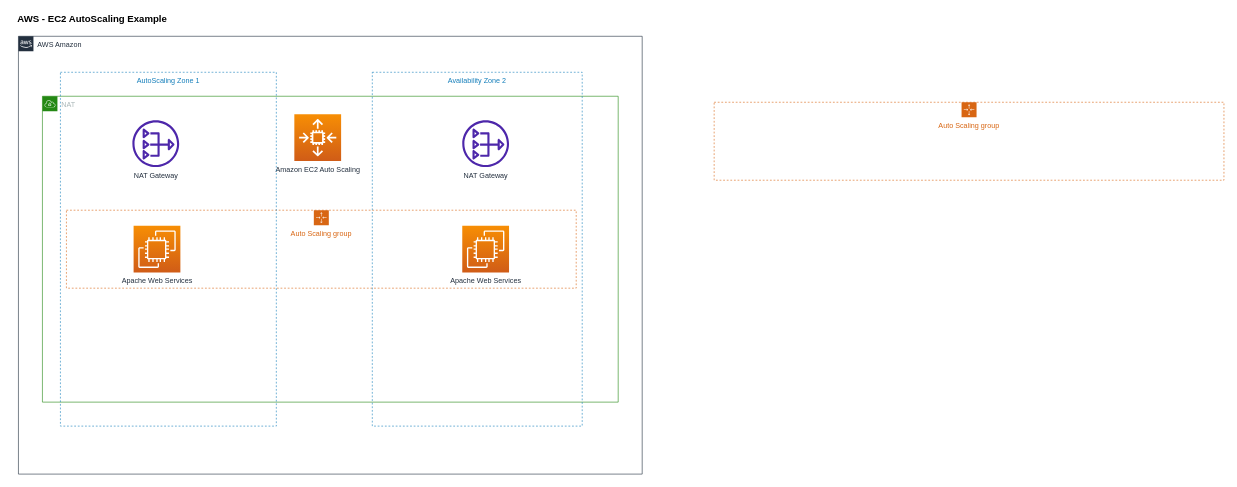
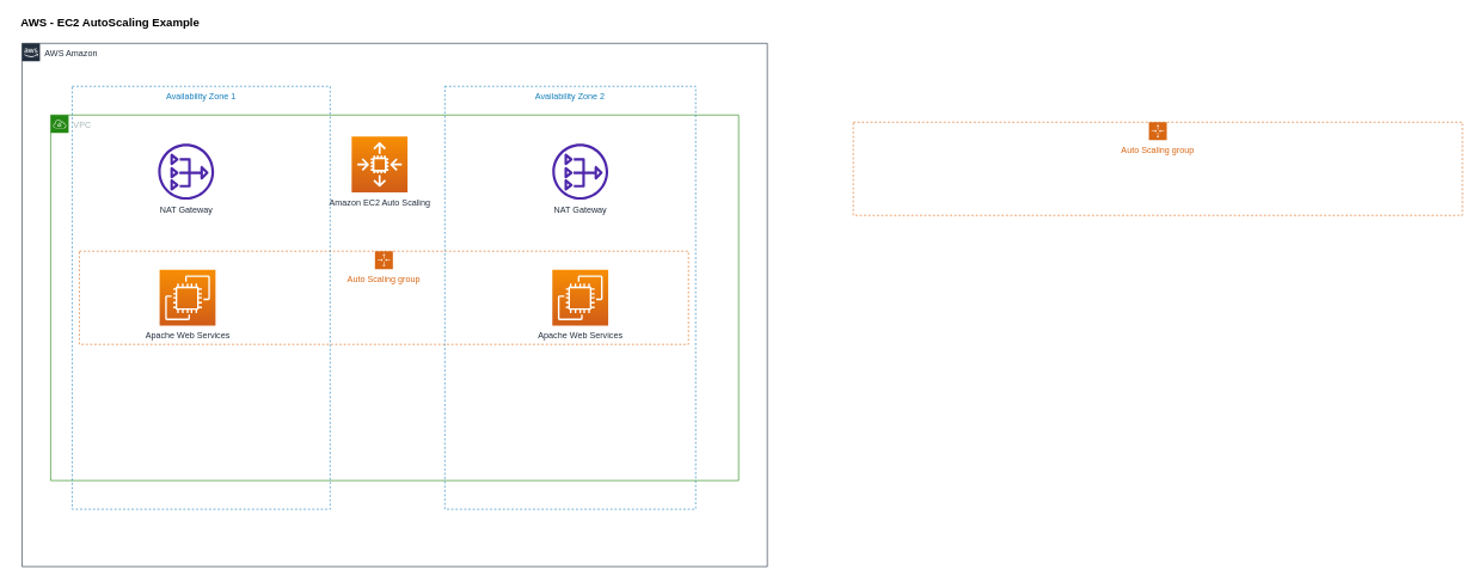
- <mxCell id="6" value="AutoScaling Zone 1" style="fillColor=none;strokeColor=#147EBA;dashed=1;verticalAlign=top;fontStyle=0;fontColor=#147EBA;" vertex="1" parent="2"><mxGeometry x="70" y="60" width="360" height="590" as="geometry" /></mxCell>
+ <mxCell id="6" value="Availability Zone 1" style="fillColor=none;strokeColor=#147EBA;dashed=1;verticalAlign=top;fontStyle=0;fontColor=#147EBA;" vertex="1" parent="2"><mxGeometry x="70" y="60" width="360" height="590" as="geometry" /></mxCell>
- <mxCell id="3" value="NAT" style="points=[[0,0],[0.25,0],[0.5,0],[0.75,0],[1,0],[1,0.25],[1,0.5],[1,0.75],[1,1],[0.75,1],[0.5,1],[0.25,1],[0,1],[0,0.75],[0,0.5],[0,0.25]];outlineConnect=0;gradientColor=none;html=1;whiteSpace=wrap;fontSize=12;fontStyle=0;container=1;pointerEvents=0;collapsible=0;recursiveResize=0;shape=mxgraph.aws4.group;grIcon=mxgraph.aws4.group_vpc;strokeColor=#248814;fillColor=none;verticalAlign=top;align=left;spacingLeft=30;fontColor=#AAB7B8;dashed=0;" vertex="1" parent="2"><mxGeometry x="40" y="100" width="960" height="510" as="geometry" /></mxCell>
+ <mxCell id="3" value="VPC" style="points=[[0,0],[0.25,0],[0.5,0],[0.75,0],[1,0],[1,0.25],[1,0.5],[1,0.75],[1,1],[0.75,1],[0.5,1],[0.25,1],[0,1],[0,0.75],[0,0.5],[0,0.25]];outlineConnect=0;gradientColor=none;html=1;whiteSpace=wrap;fontSize=12;fontStyle=0;container=1;pointerEvents=0;collapsible=0;recursiveResize=0;shape=mxgraph.aws4.group;grIcon=mxgraph.aws4.group_vpc;strokeColor=#248814;fillColor=none;verticalAlign=top;align=left;spacingLeft=30;fontColor=#AAB7B8;dashed=0;" vertex="1" parent="2"><mxGeometry x="40" y="100" width="960" height="510" as="geometry" /></mxCell>
